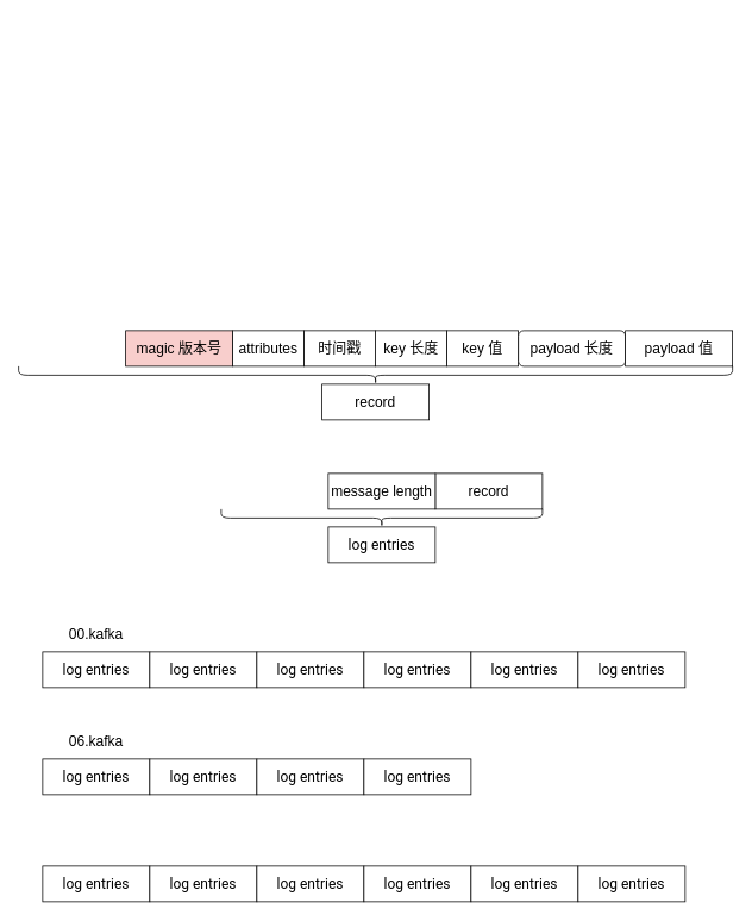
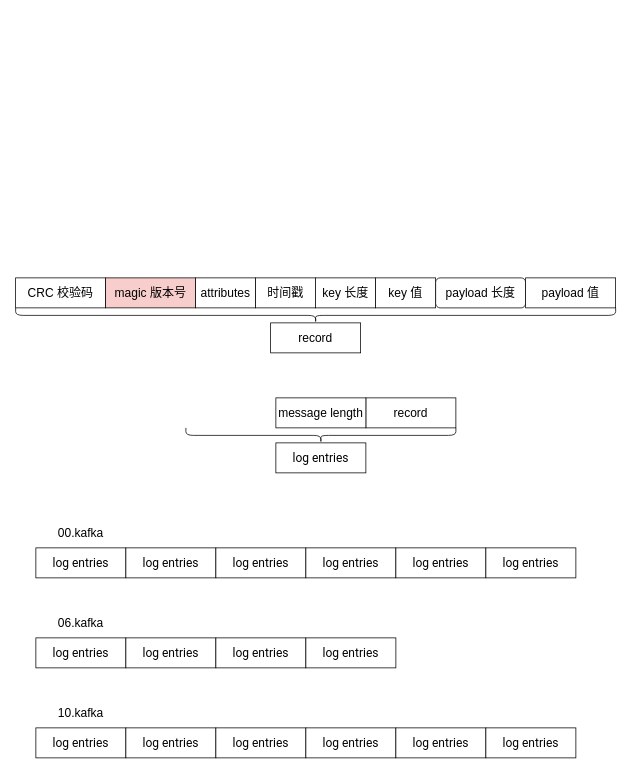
+ <mxCell id="2" value="&lt;font style=&quot;font-size: 16px&quot;&gt;CRC 校验码&lt;/font&gt;" style="rounded=0;whiteSpace=wrap;html=1;" parent="1" vertex="1"><mxGeometry x="20" y="370" width="120" height="40" as="geometry" /></mxCell>
+ <mxCell id="34" value="&lt;font style=&quot;font-size: 16px&quot;&gt;10.kafka&lt;/font&gt;" style="text;html=1;strokeColor=none;fillColor=none;align=center;verticalAlign=middle;whiteSpace=wrap;rounded=0;" vertex="1" parent="1"><mxGeometry x="47" y="930" width="120" height="40" as="geometry" /></mxCell>
